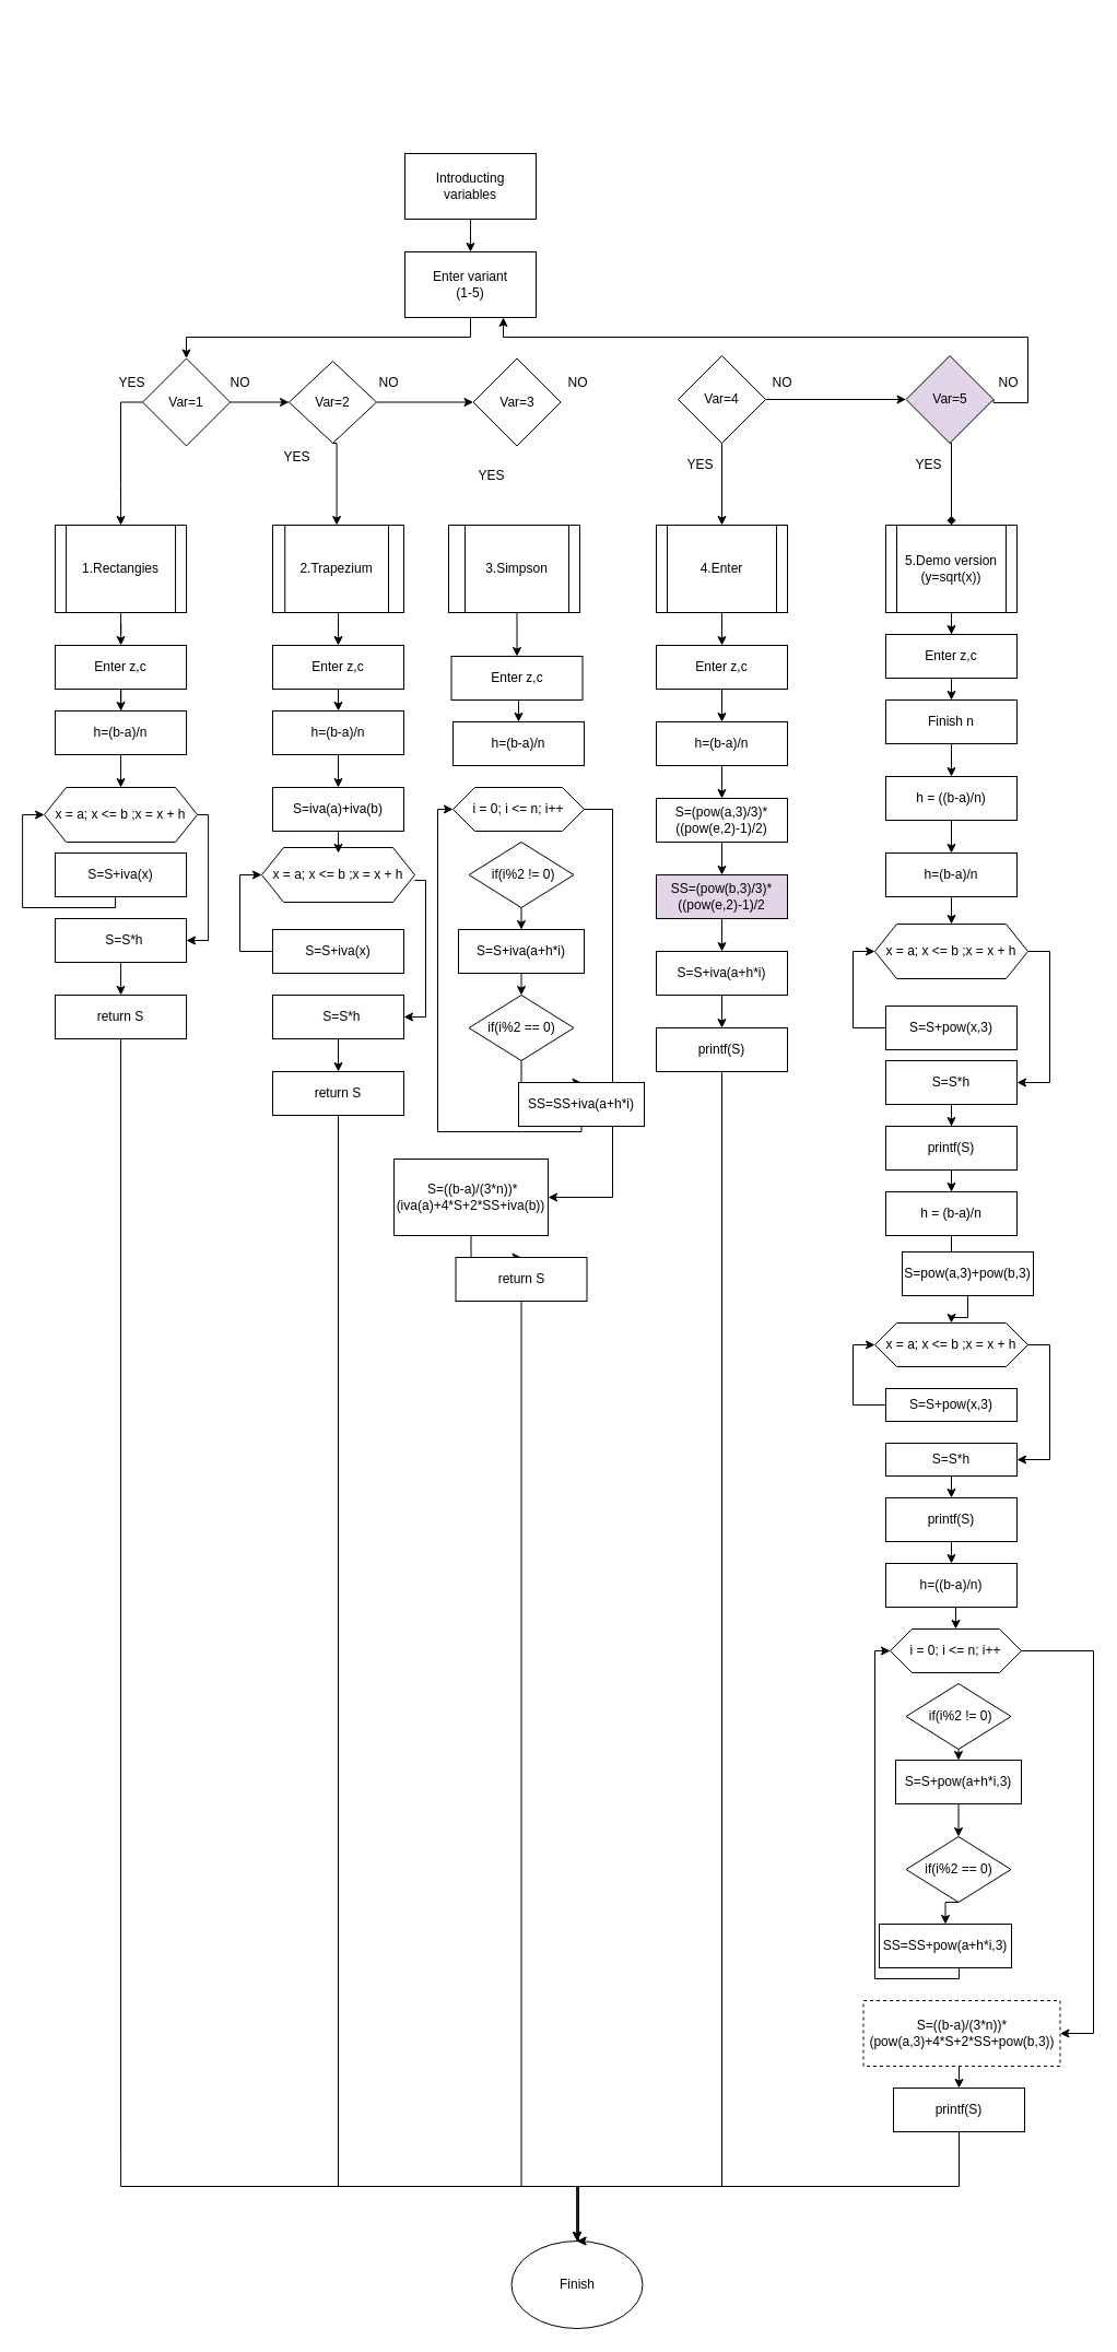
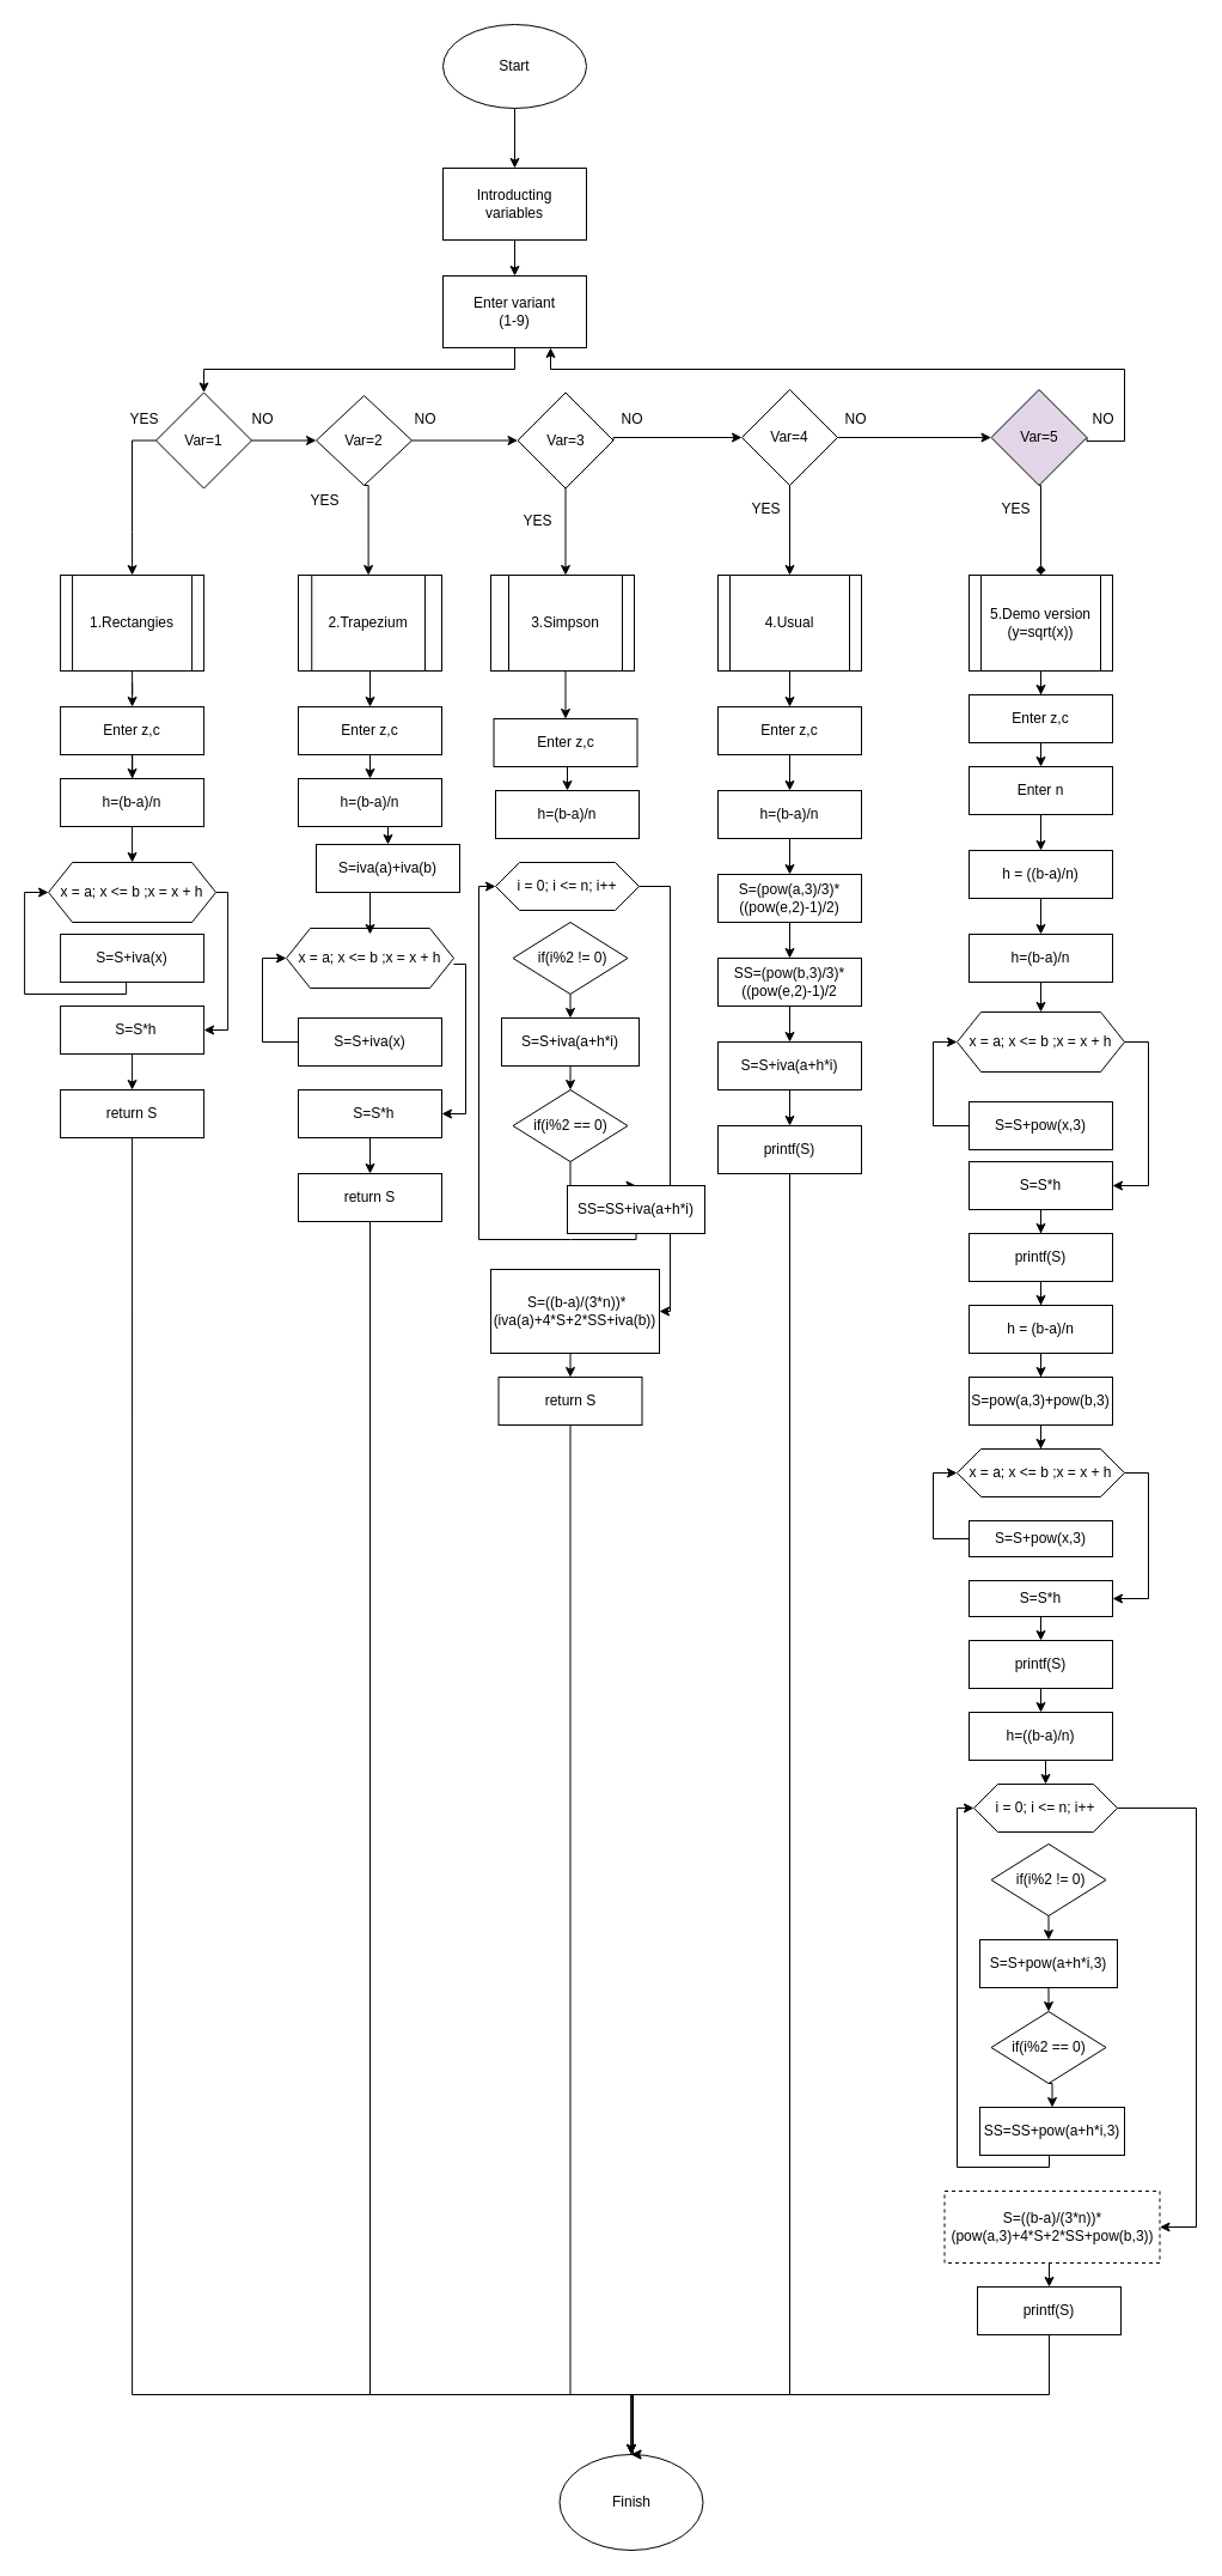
+ <mxCell id="3" value="Start" style="ellipse;whiteSpace=wrap;html=1;" vertex="1" parent="1"><mxGeometry x="370" y="20" width="120" height="70" as="geometry" /></mxCell>
+ <mxCell id="2" style="edgeStyle=orthogonalEdgeStyle;rounded=0;orthogonalLoop=1;jettySize=auto;html=1;exitX=0.5;exitY=1;exitDx=0;exitDy=0;entryX=0.5;entryY=0;entryDx=0;entryDy=0;" edge="1" parent="1" source="3" target="5"><mxGeometry relative="1" as="geometry" /></mxCell>
- <mxCell id="7" value="Enter variant&lt;br&gt;(1-5)" style="whiteSpace=wrap;html=1;" vertex="1" parent="1"><mxGeometry x="370" y="230" width="120" height="60" as="geometry" /></mxCell>
+ <mxCell id="7" value="Enter variant&lt;br&gt;(1-9)" style="whiteSpace=wrap;html=1;" vertex="1" parent="1"><mxGeometry x="370" y="230" width="120" height="60" as="geometry" /></mxCell>
+ <mxCell id="18" style="edgeStyle=orthogonalEdgeStyle;rounded=0;orthogonalLoop=1;jettySize=auto;html=1;exitX=1;exitY=0.5;exitDx=0;exitDy=0;entryX=0;entryY=0.5;entryDx=0;entryDy=0;" edge="1" parent="1" source="20" target="17"><mxGeometry relative="1" as="geometry"><Array as="points"><mxPoint x="512" y="365" /></Array></mxGeometry></mxCell>
+ <mxCell id="19" style="edgeStyle=orthogonalEdgeStyle;rounded=0;orthogonalLoop=1;jettySize=auto;html=1;exitX=0.5;exitY=1;exitDx=0;exitDy=0;entryX=0.5;entryY=0;entryDx=0;entryDy=0;" edge="1" parent="1" source="20" target="47"><mxGeometry relative="1" as="geometry"><mxPoint x="430" y="460" as="targetPoint" /></mxGeometry></mxCell>
- <mxCell id="43" value="4.Enter" style="rounded=0;whiteSpace=wrap;html=1;" vertex="1" parent="1"><mxGeometry x="610" y="480" width="100" height="80" as="geometry" /></mxCell>
+ <mxCell id="43" value="4.Usual" style="rounded=0;whiteSpace=wrap;html=1;" vertex="1" parent="1"><mxGeometry x="610" y="480" width="100" height="80" as="geometry" /></mxCell>
- <mxCell id="66" value="Finish n" style="whiteSpace=wrap;html=1;rounded=0;" vertex="1" parent="1"><mxGeometry x="810" y="640" width="120" height="40" as="geometry" /></mxCell>
+ <mxCell id="66" value="Enter n" style="whiteSpace=wrap;html=1;rounded=0;" vertex="1" parent="1"><mxGeometry x="810" y="640" width="120" height="40" as="geometry" /></mxCell>
- <mxCell id="74" value="S=iva(a)+iva(b)" style="rounded=0;whiteSpace=wrap;html=1;" vertex="1" parent="1"><mxGeometry x="249" y="720" width="120" height="40" as="geometry" /></mxCell>
+ <mxCell id="74" value="S=iva(a)+iva(b)" style="rounded=0;whiteSpace=wrap;html=1;" vertex="1" parent="1"><mxGeometry x="264" y="705" width="120" height="40" as="geometry" /></mxCell>
- <mxCell id="104" value="SS=(pow(b,3)/3)*((pow(e,2)-1)/2" style="rounded=0;whiteSpace=wrap;html=1;fillColor=#e1d5e7;" vertex="1" parent="1"><mxGeometry x="600" y="800" width="120" height="40" as="geometry" /></mxCell>
+ <mxCell id="104" value="SS=(pow(b,3)/3)*((pow(e,2)-1)/2" style="rounded=0;whiteSpace=wrap;html=1;" vertex="1" parent="1"><mxGeometry x="600" y="800" width="120" height="40" as="geometry" /></mxCell>
- <mxCell id="98" value="&amp;nbsp;S=((b-a)/(3*n))*(iva(a)+4*S+2*SS+iva(b))" style="rounded=0;whiteSpace=wrap;html=1;" vertex="1" parent="1"><mxGeometry x="360" y="1060" width="141" height="70" as="geometry" /></mxCell>
+ <mxCell id="98" value="&amp;nbsp;S=((b-a)/(3*n))*(iva(a)+4*S+2*SS+iva(b))" style="rounded=0;whiteSpace=wrap;html=1;" vertex="1" parent="1"><mxGeometry x="410" y="1060" width="141" height="70" as="geometry" /></mxCell>
- <mxCell id="125" value="S=pow(a,3)+pow(b,3)" style="rounded=0;whiteSpace=wrap;html=1;" vertex="1" parent="1"><mxGeometry x="825" y="1145" width="120" height="40" as="geometry" /></mxCell>
+ <mxCell id="125" value="S=pow(a,3)+pow(b,3)" style="rounded=0;whiteSpace=wrap;html=1;" vertex="1" parent="1"><mxGeometry x="810" y="1150" width="120" height="40" as="geometry" /></mxCell>
- <mxCell id="143" value="S=S+pow(a+h*i,3)" style="rounded=0;whiteSpace=wrap;html=1;" vertex="1" parent="1"><mxGeometry x="819" y="1610" width="115" height="40" as="geometry" /></mxCell>
+ <mxCell id="143" value="S=S+pow(a+h*i,3)" style="rounded=0;whiteSpace=wrap;html=1;" vertex="1" parent="1"><mxGeometry x="819" y="1620" width="115" height="40" as="geometry" /></mxCell>
- <mxCell id="147" value="SS=SS+pow(a+h*i,3)" style="rounded=0;whiteSpace=wrap;html=1;" vertex="1" parent="1"><mxGeometry x="804" y="1760" width="121" height="40" as="geometry" /></mxCell>
+ <mxCell id="147" value="SS=SS+pow(a+h*i,3)" style="rounded=0;whiteSpace=wrap;html=1;" vertex="1" parent="1"><mxGeometry x="819" y="1760" width="121" height="40" as="geometry" /></mxCell>
